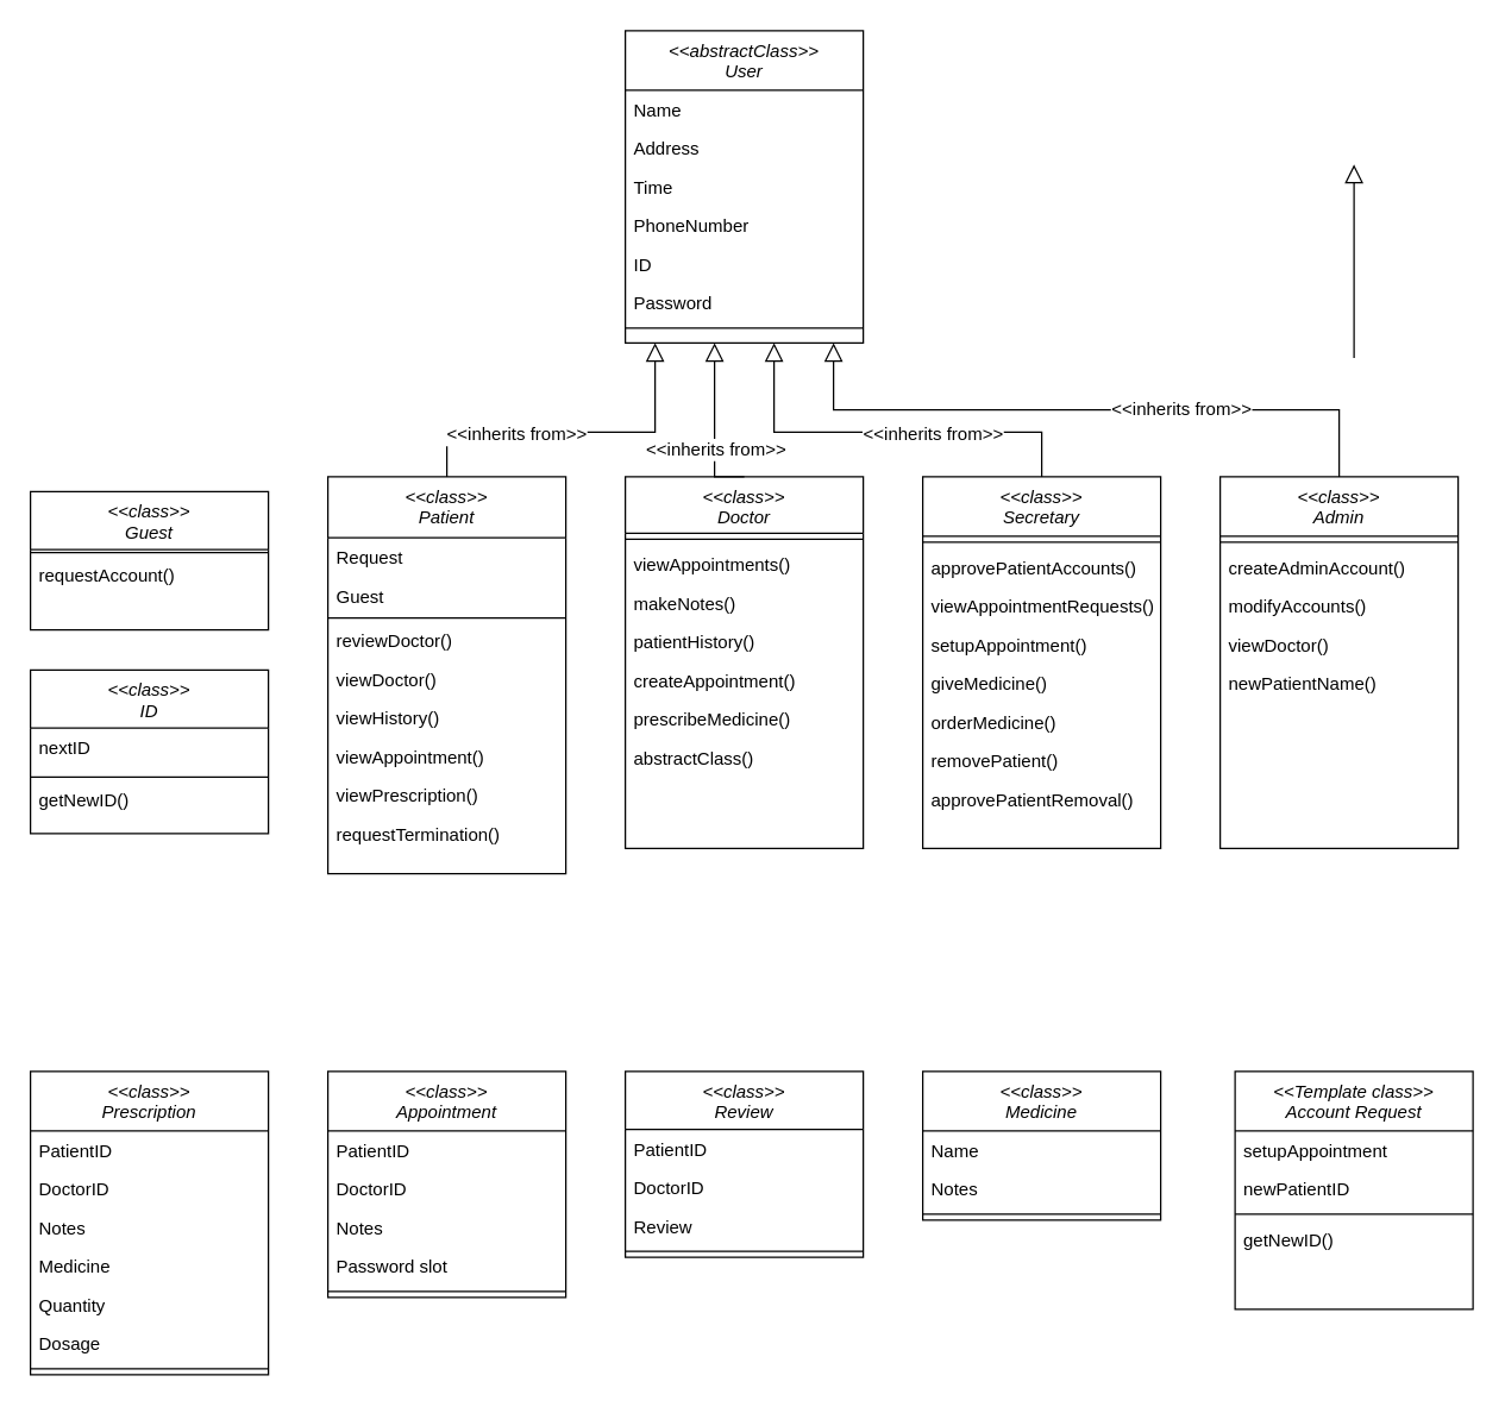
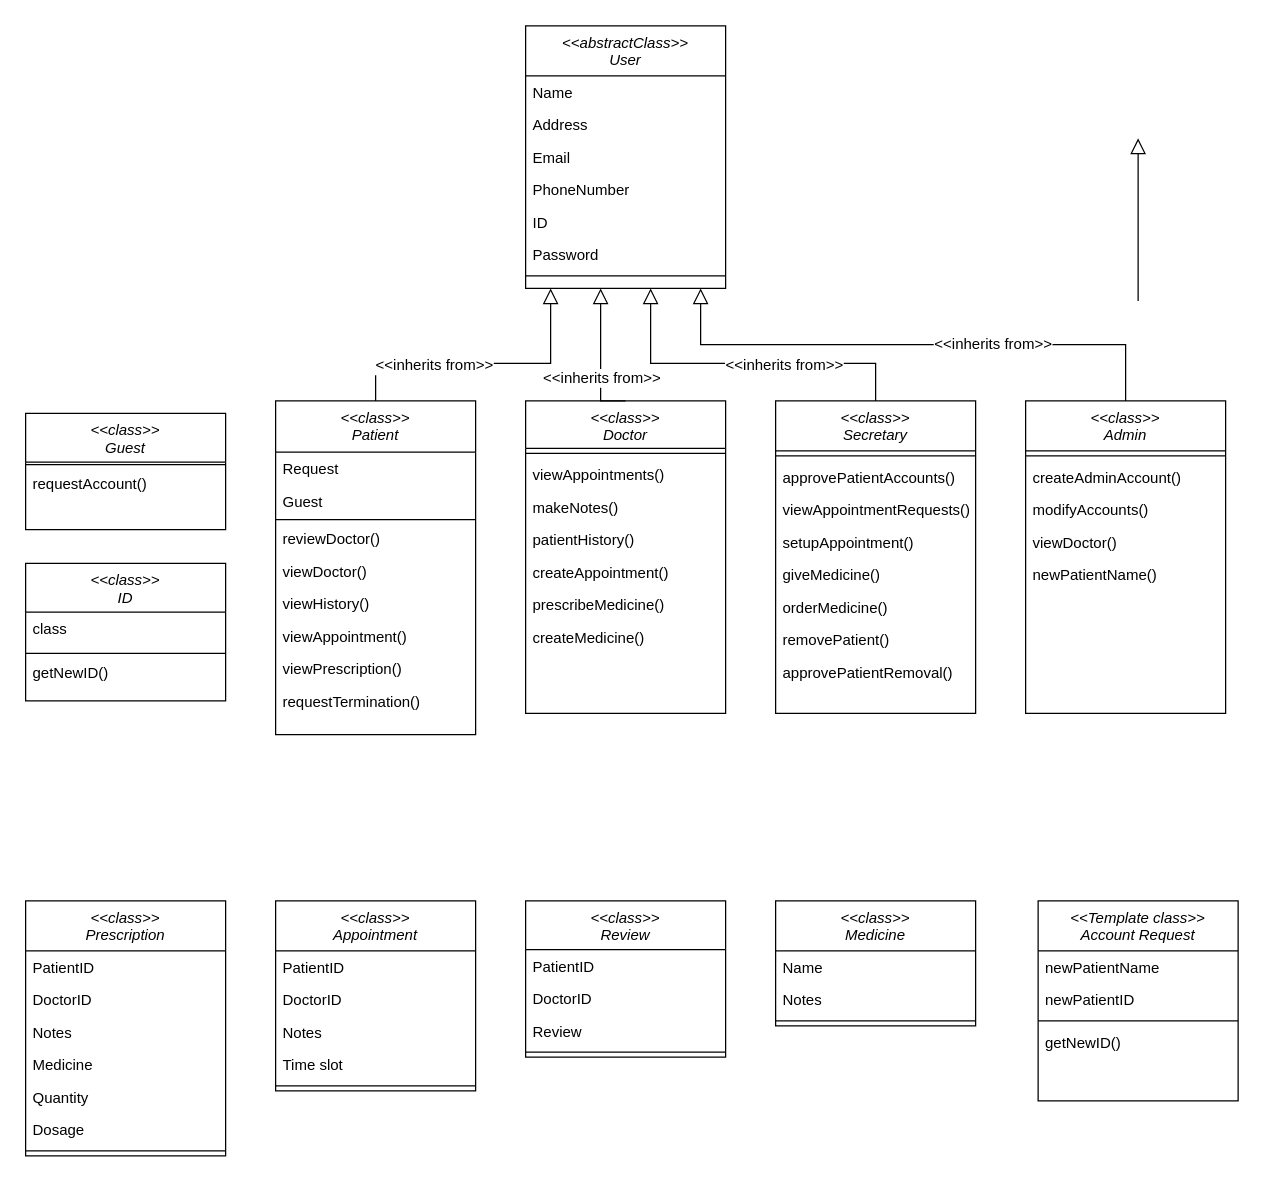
- <mxCell id="66" value="Time" style="text;align=left;verticalAlign=top;spacingLeft=4;spacingRight=4;overflow=hidden;rotatable=0;points=[[0,0.5],[1,0.5]];portConstraint=eastwest;rounded=0;shadow=0;html=0;" vertex="1" parent="63"><mxGeometry y="92" width="160" height="26" as="geometry" /></mxCell>
+ <mxCell id="66" value="Email" style="text;align=left;verticalAlign=top;spacingLeft=4;spacingRight=4;overflow=hidden;rotatable=0;points=[[0,0.5],[1,0.5]];portConstraint=eastwest;rounded=0;shadow=0;html=0;" vertex="1" parent="63"><mxGeometry y="92" width="160" height="26" as="geometry" /></mxCell>
- <mxCell id="79" value="nextID" style="text;align=left;verticalAlign=top;spacingLeft=4;spacingRight=4;overflow=hidden;rotatable=0;points=[[0,0.5],[1,0.5]];portConstraint=eastwest;" vertex="1" parent="78"><mxGeometry y="39" width="160" height="31" as="geometry" /></mxCell>
+ <mxCell id="79" value="class" style="text;align=left;verticalAlign=top;spacingLeft=4;spacingRight=4;overflow=hidden;rotatable=0;points=[[0,0.5],[1,0.5]];portConstraint=eastwest;" vertex="1" parent="78"><mxGeometry y="39" width="160" height="31" as="geometry" /></mxCell>
- <mxCell id="21" value="abstractClass()" style="text;align=left;verticalAlign=top;spacingLeft=4;spacingRight=4;overflow=hidden;rotatable=0;points=[[0,0.5],[1,0.5]];portConstraint=eastwest;" vertex="1" parent="14"><mxGeometry y="176" width="160" height="26" as="geometry" /></mxCell>
+ <mxCell id="21" value="createMedicine()" style="text;align=left;verticalAlign=top;spacingLeft=4;spacingRight=4;overflow=hidden;rotatable=0;points=[[0,0.5],[1,0.5]];portConstraint=eastwest;" vertex="1" parent="14"><mxGeometry y="176" width="160" height="26" as="geometry" /></mxCell>
- <mxCell id="83" value="setupAppointment" style="text;align=left;verticalAlign=top;spacingLeft=4;spacingRight=4;overflow=hidden;rotatable=0;points=[[0,0.5],[1,0.5]];portConstraint=eastwest;" vertex="1" parent="82"><mxGeometry y="40" width="160" height="26" as="geometry" /></mxCell>
+ <mxCell id="83" value="newPatientName" style="text;align=left;verticalAlign=top;spacingLeft=4;spacingRight=4;overflow=hidden;rotatable=0;points=[[0,0.5],[1,0.5]];portConstraint=eastwest;" vertex="1" parent="82"><mxGeometry y="40" width="160" height="26" as="geometry" /></mxCell>
- <mxCell id="49" value="Password slot" style="text;align=left;verticalAlign=top;spacingLeft=4;spacingRight=4;overflow=hidden;rotatable=0;points=[[0,0.5],[1,0.5]];portConstraint=eastwest;rounded=0;shadow=0;html=0;" vertex="1" parent="45"><mxGeometry y="118" width="160" height="26" as="geometry" /></mxCell>
+ <mxCell id="49" value="Time slot" style="text;align=left;verticalAlign=top;spacingLeft=4;spacingRight=4;overflow=hidden;rotatable=0;points=[[0,0.5],[1,0.5]];portConstraint=eastwest;rounded=0;shadow=0;html=0;" vertex="1" parent="45"><mxGeometry y="118" width="160" height="26" as="geometry" /></mxCell>
